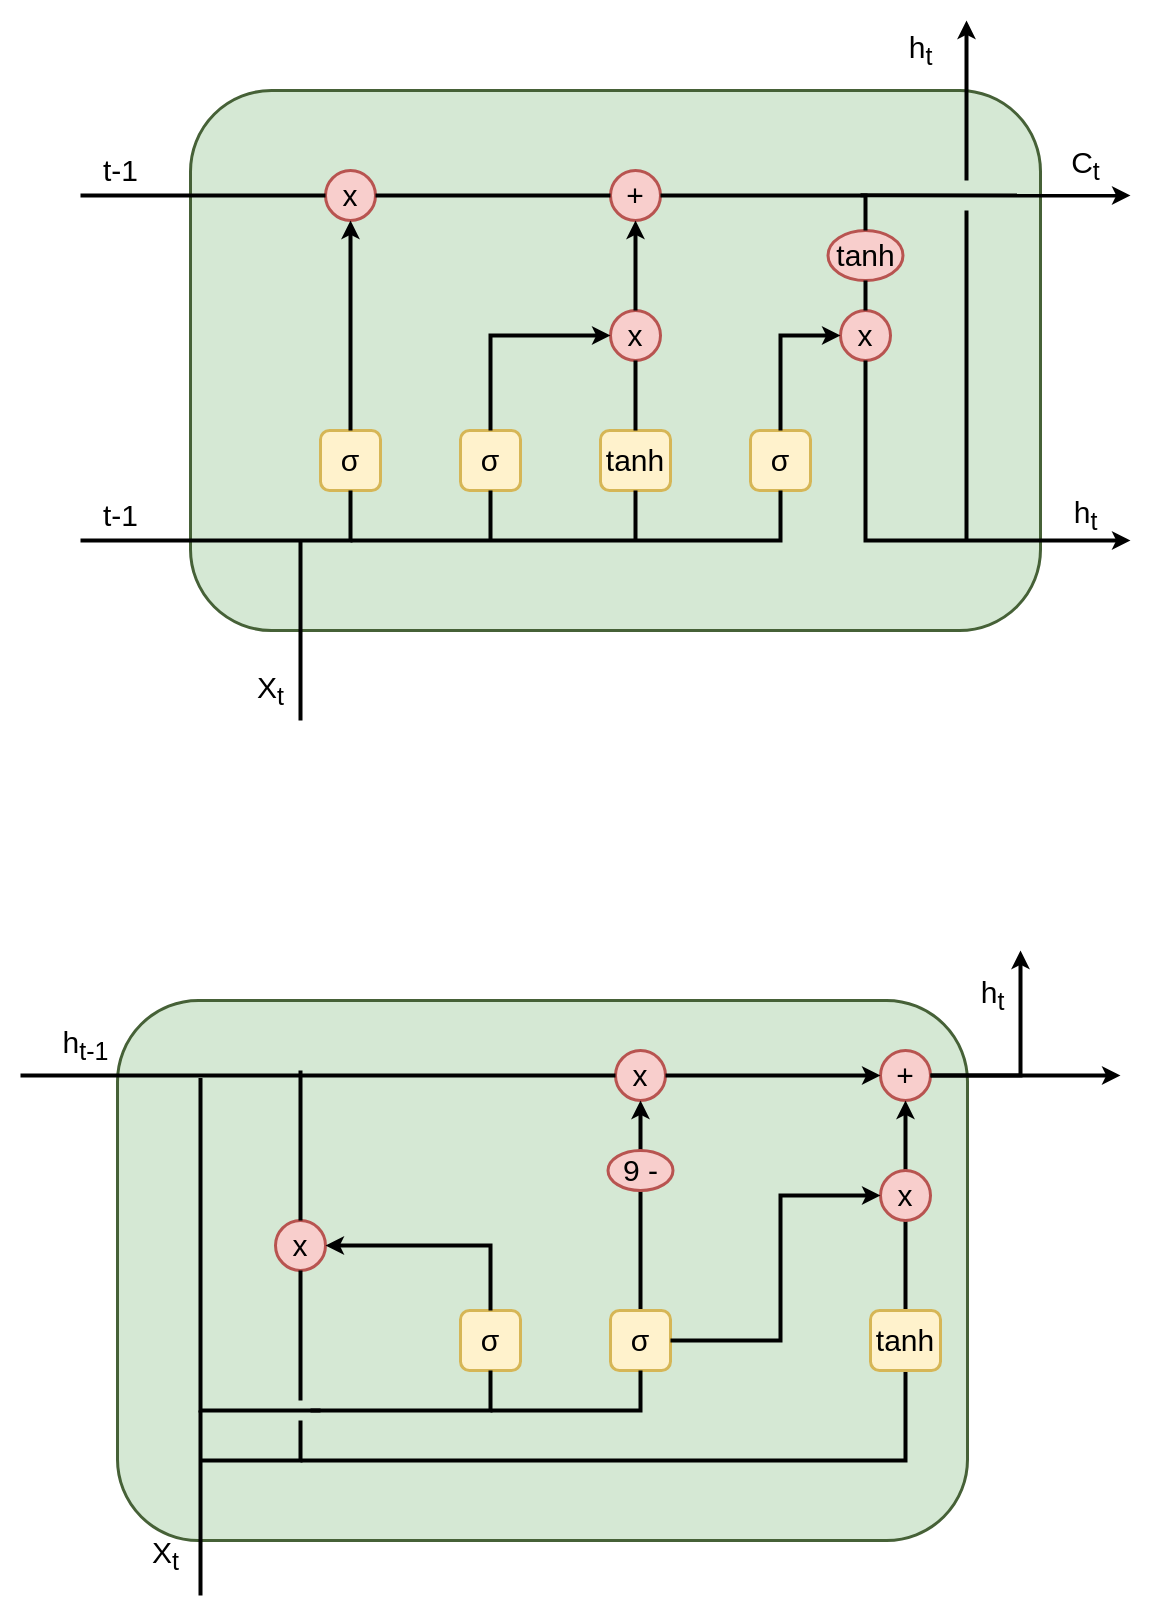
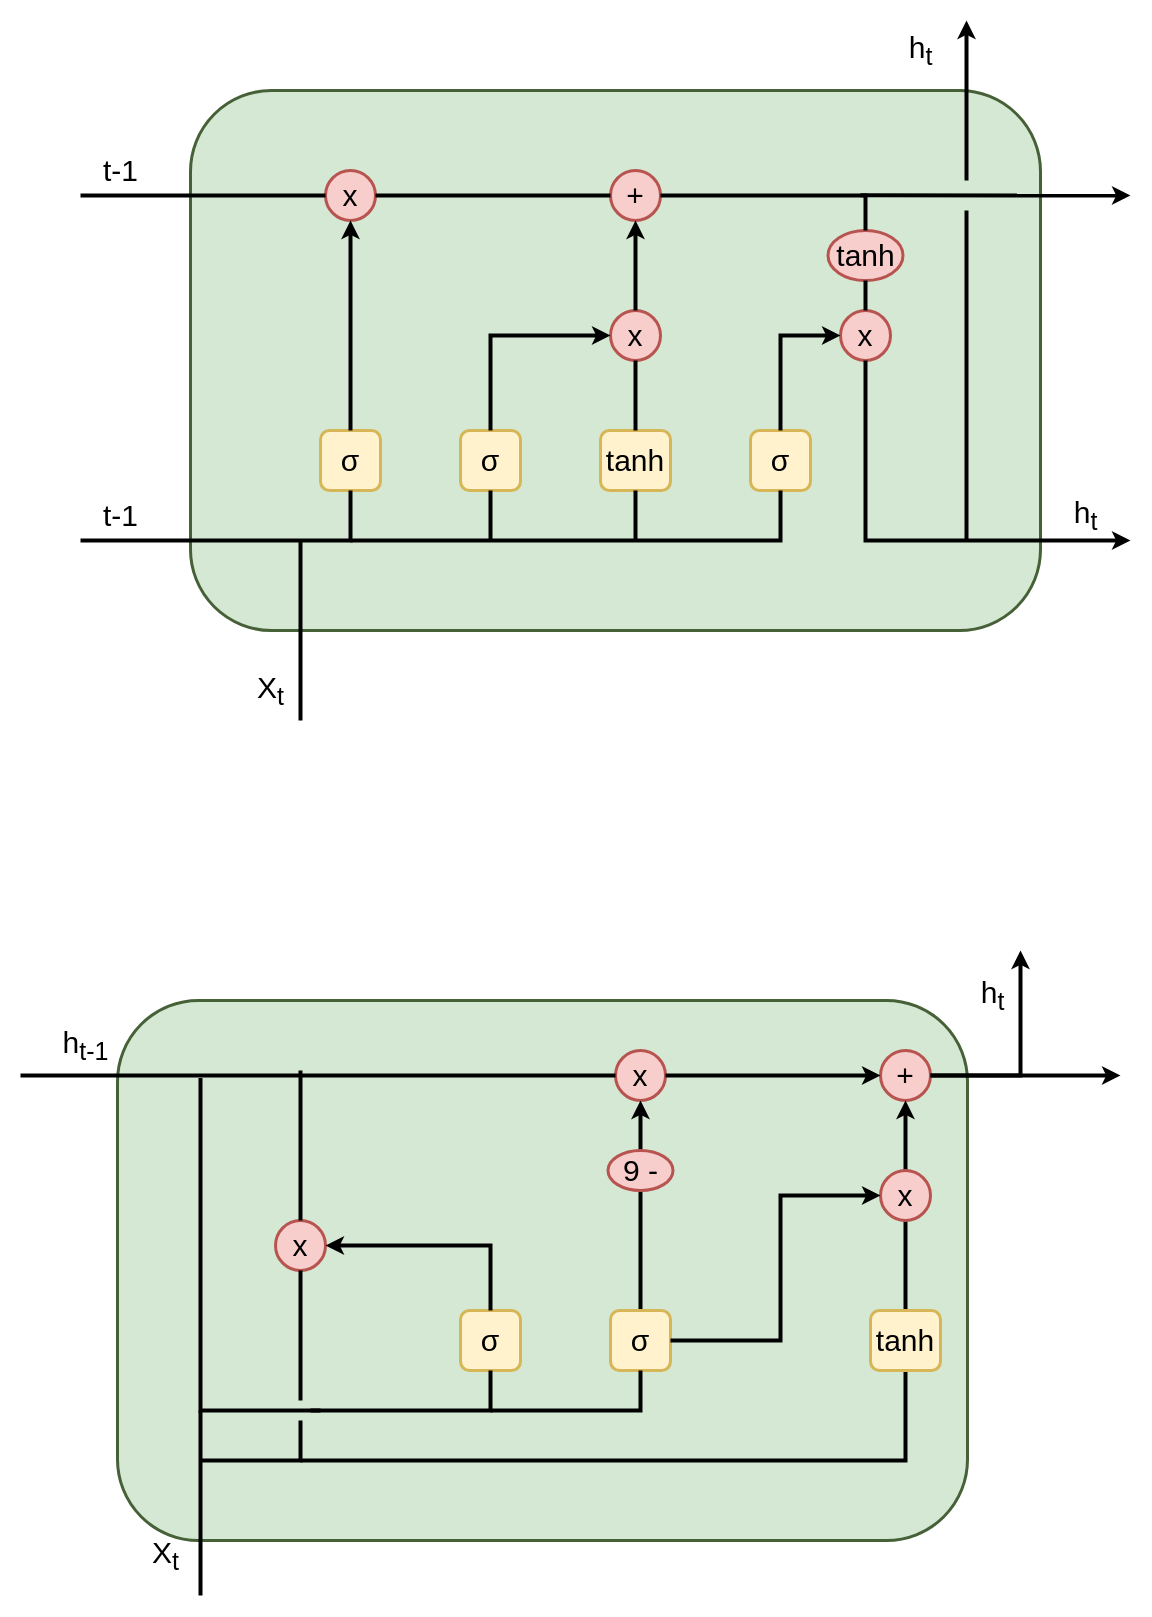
- <mxCell id="35" value="C&lt;sub&gt;t&lt;/sub&gt;" style="text;html=1;align=center;verticalAlign=middle;resizable=0;points=[];autosize=1;strokeColor=none;fillColor=none;fontSize=30;fontColor=#000000;" vertex="1" parent="1"><mxGeometry x="1060" y="140" width="50" height="50" as="geometry" /></mxCell>
